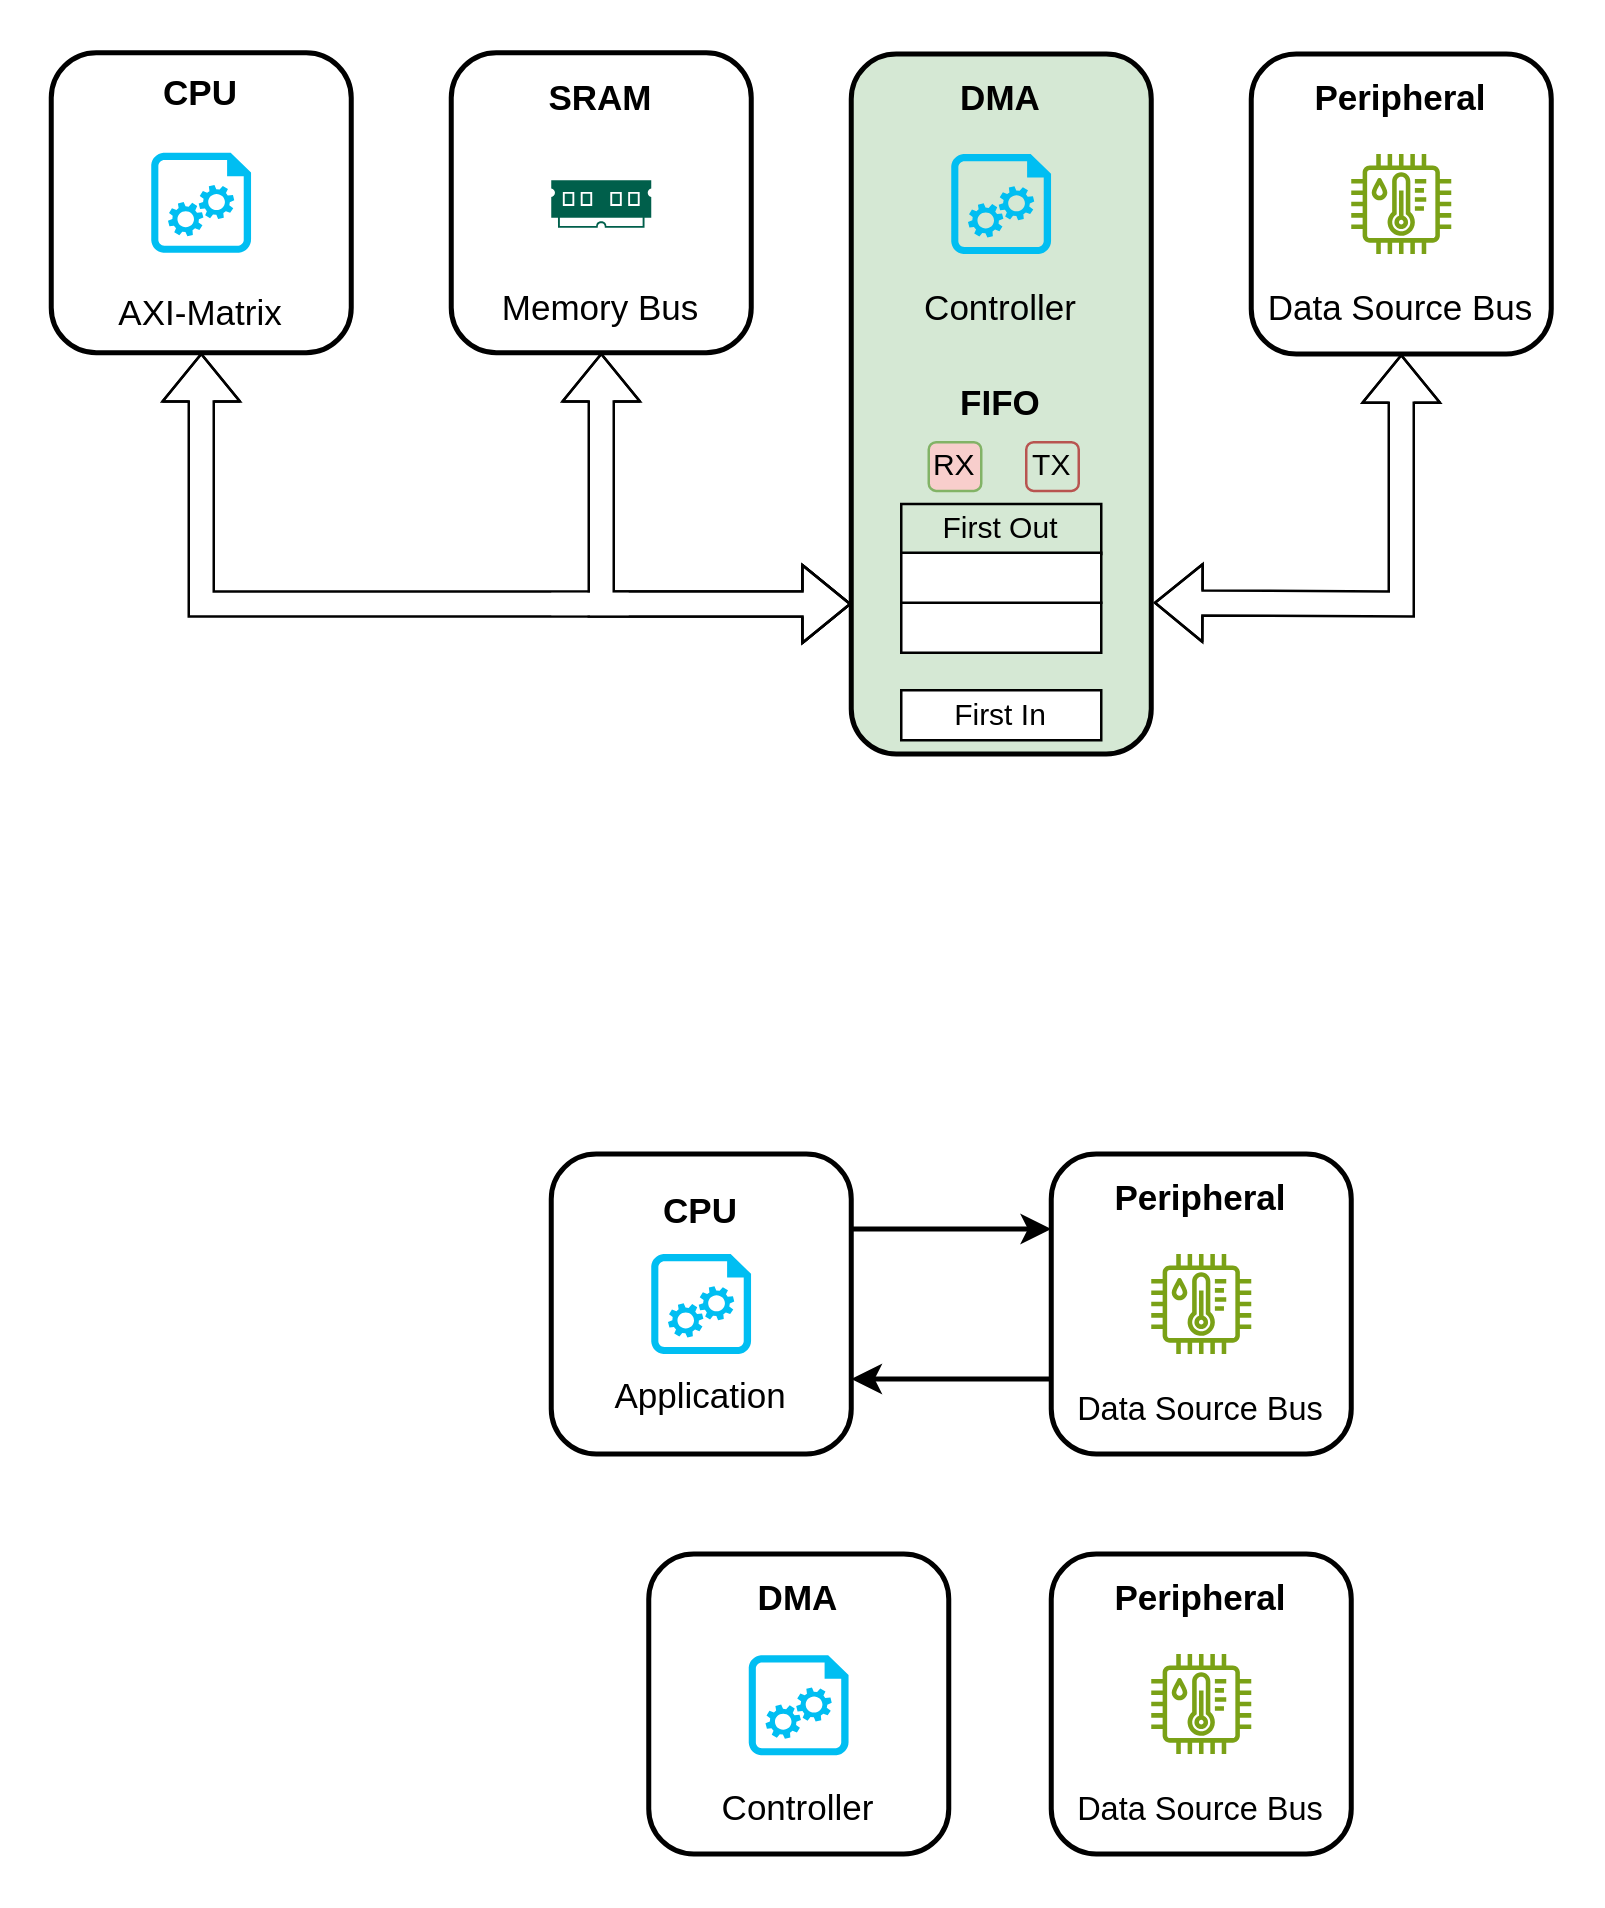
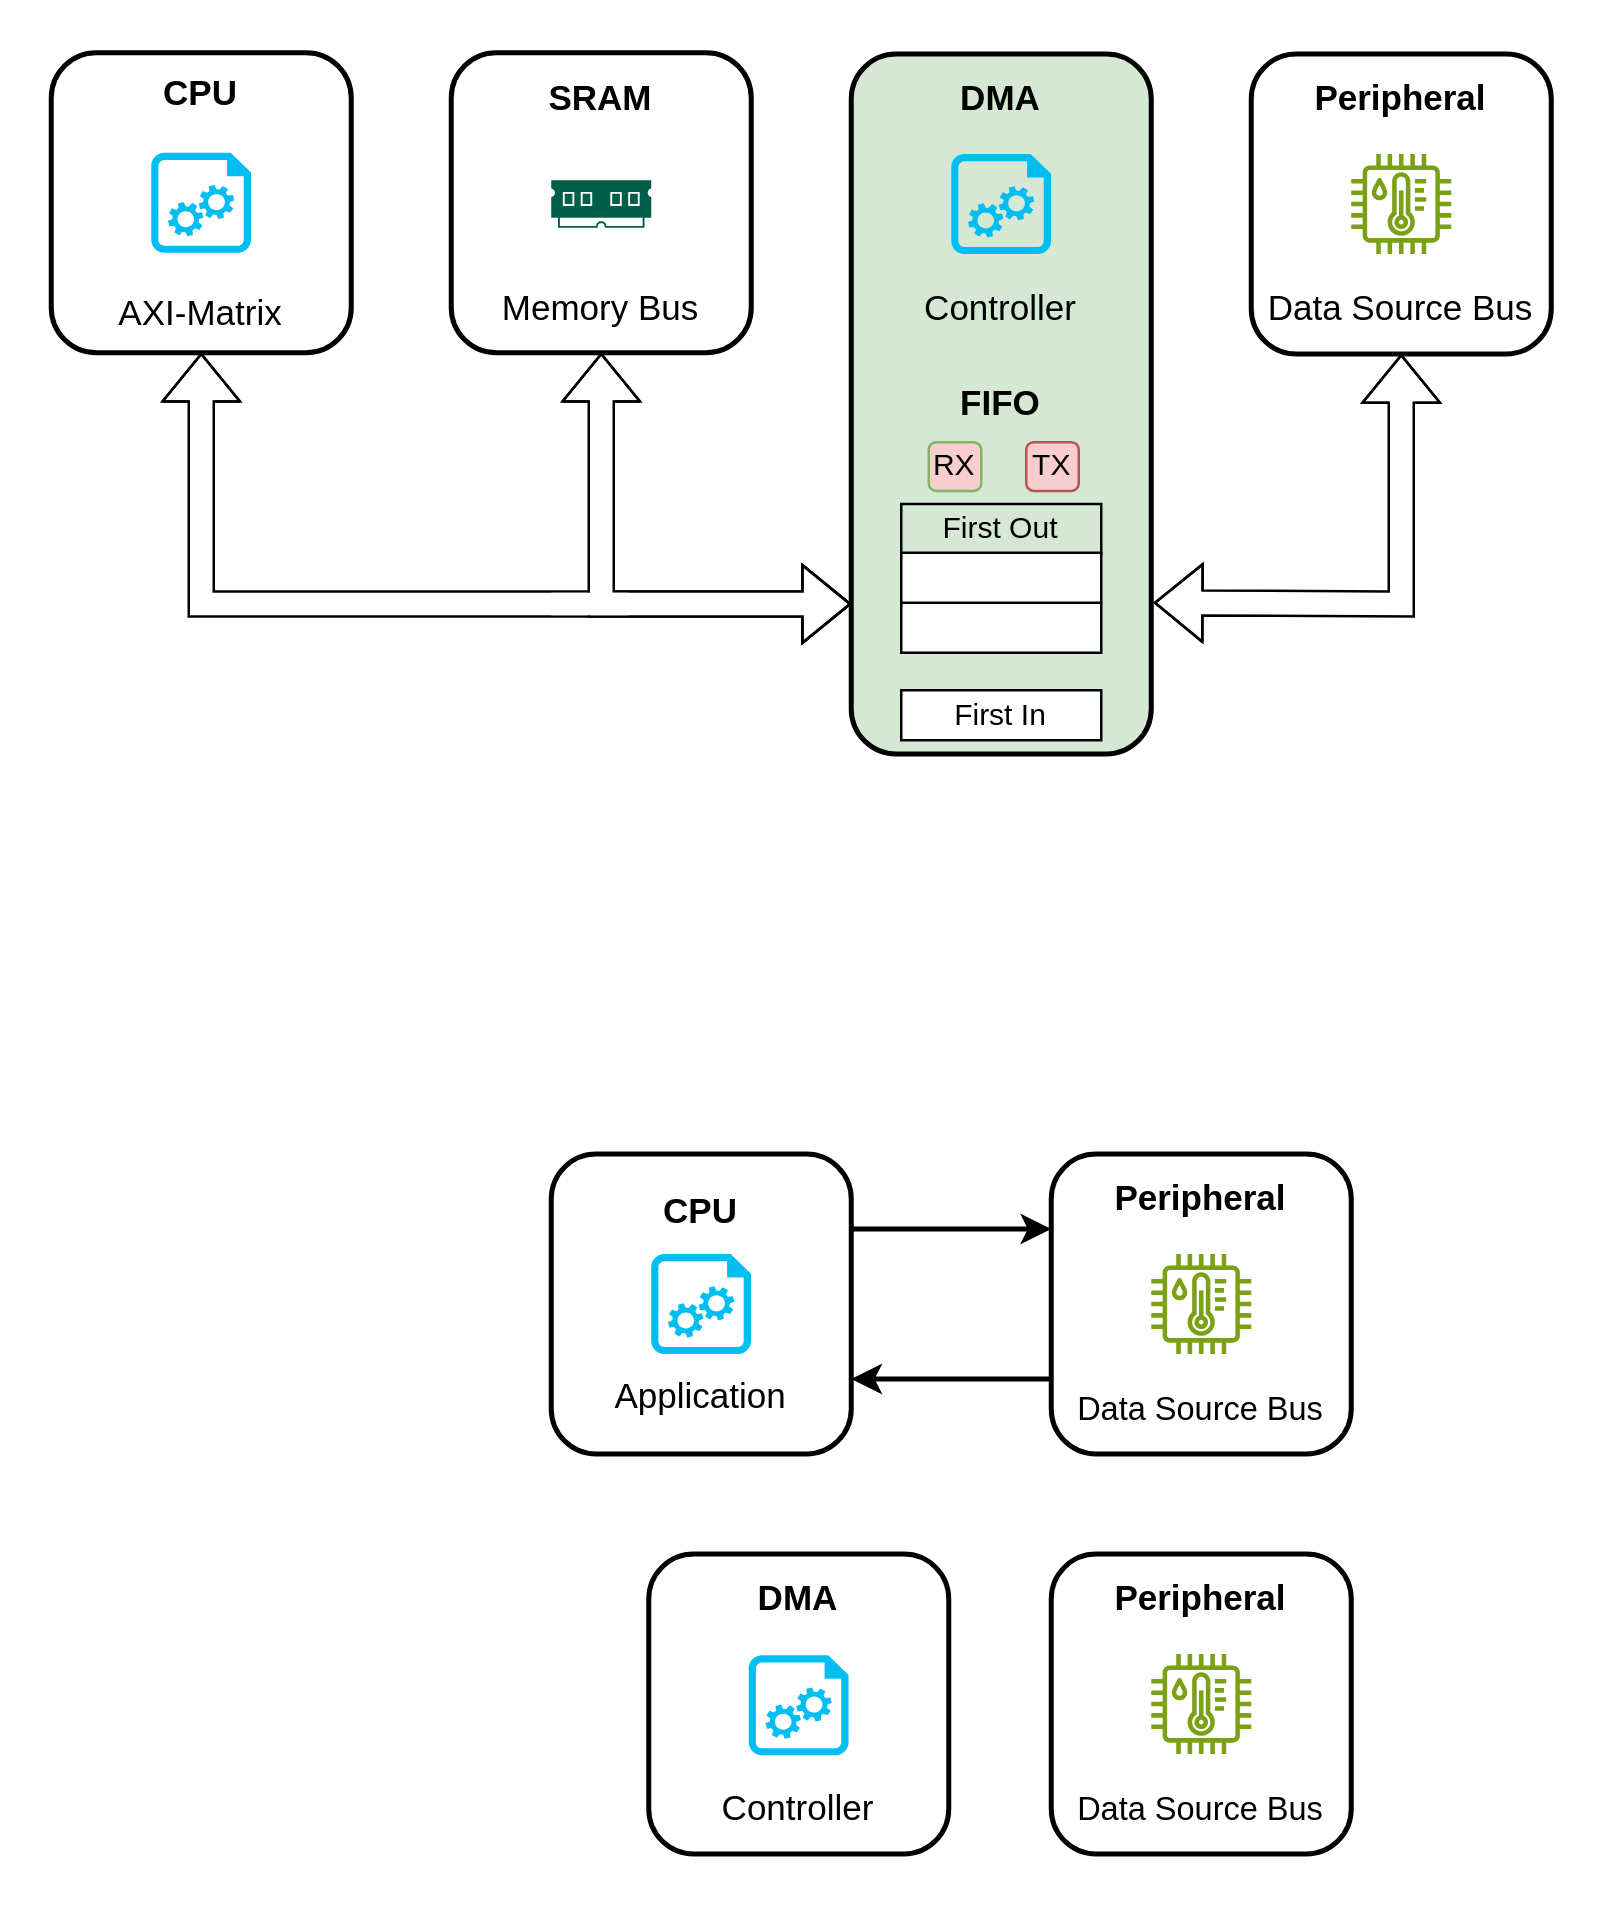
- <mxCell id="21" value="TX" style="rounded=1;whiteSpace=wrap;html=1;fillColor=#d5e8d4;strokeColor=#b85450;" parent="1" vertex="1"><mxGeometry x="410" y="176.25" width="21" height="19.5" as="geometry" /></mxCell>
+ <mxCell id="21" value="TX" style="rounded=1;whiteSpace=wrap;html=1;fillColor=#f8cecc;strokeColor=#b85450;" parent="1" vertex="1"><mxGeometry x="410" y="176.25" width="21" height="19.5" as="geometry" /></mxCell>
